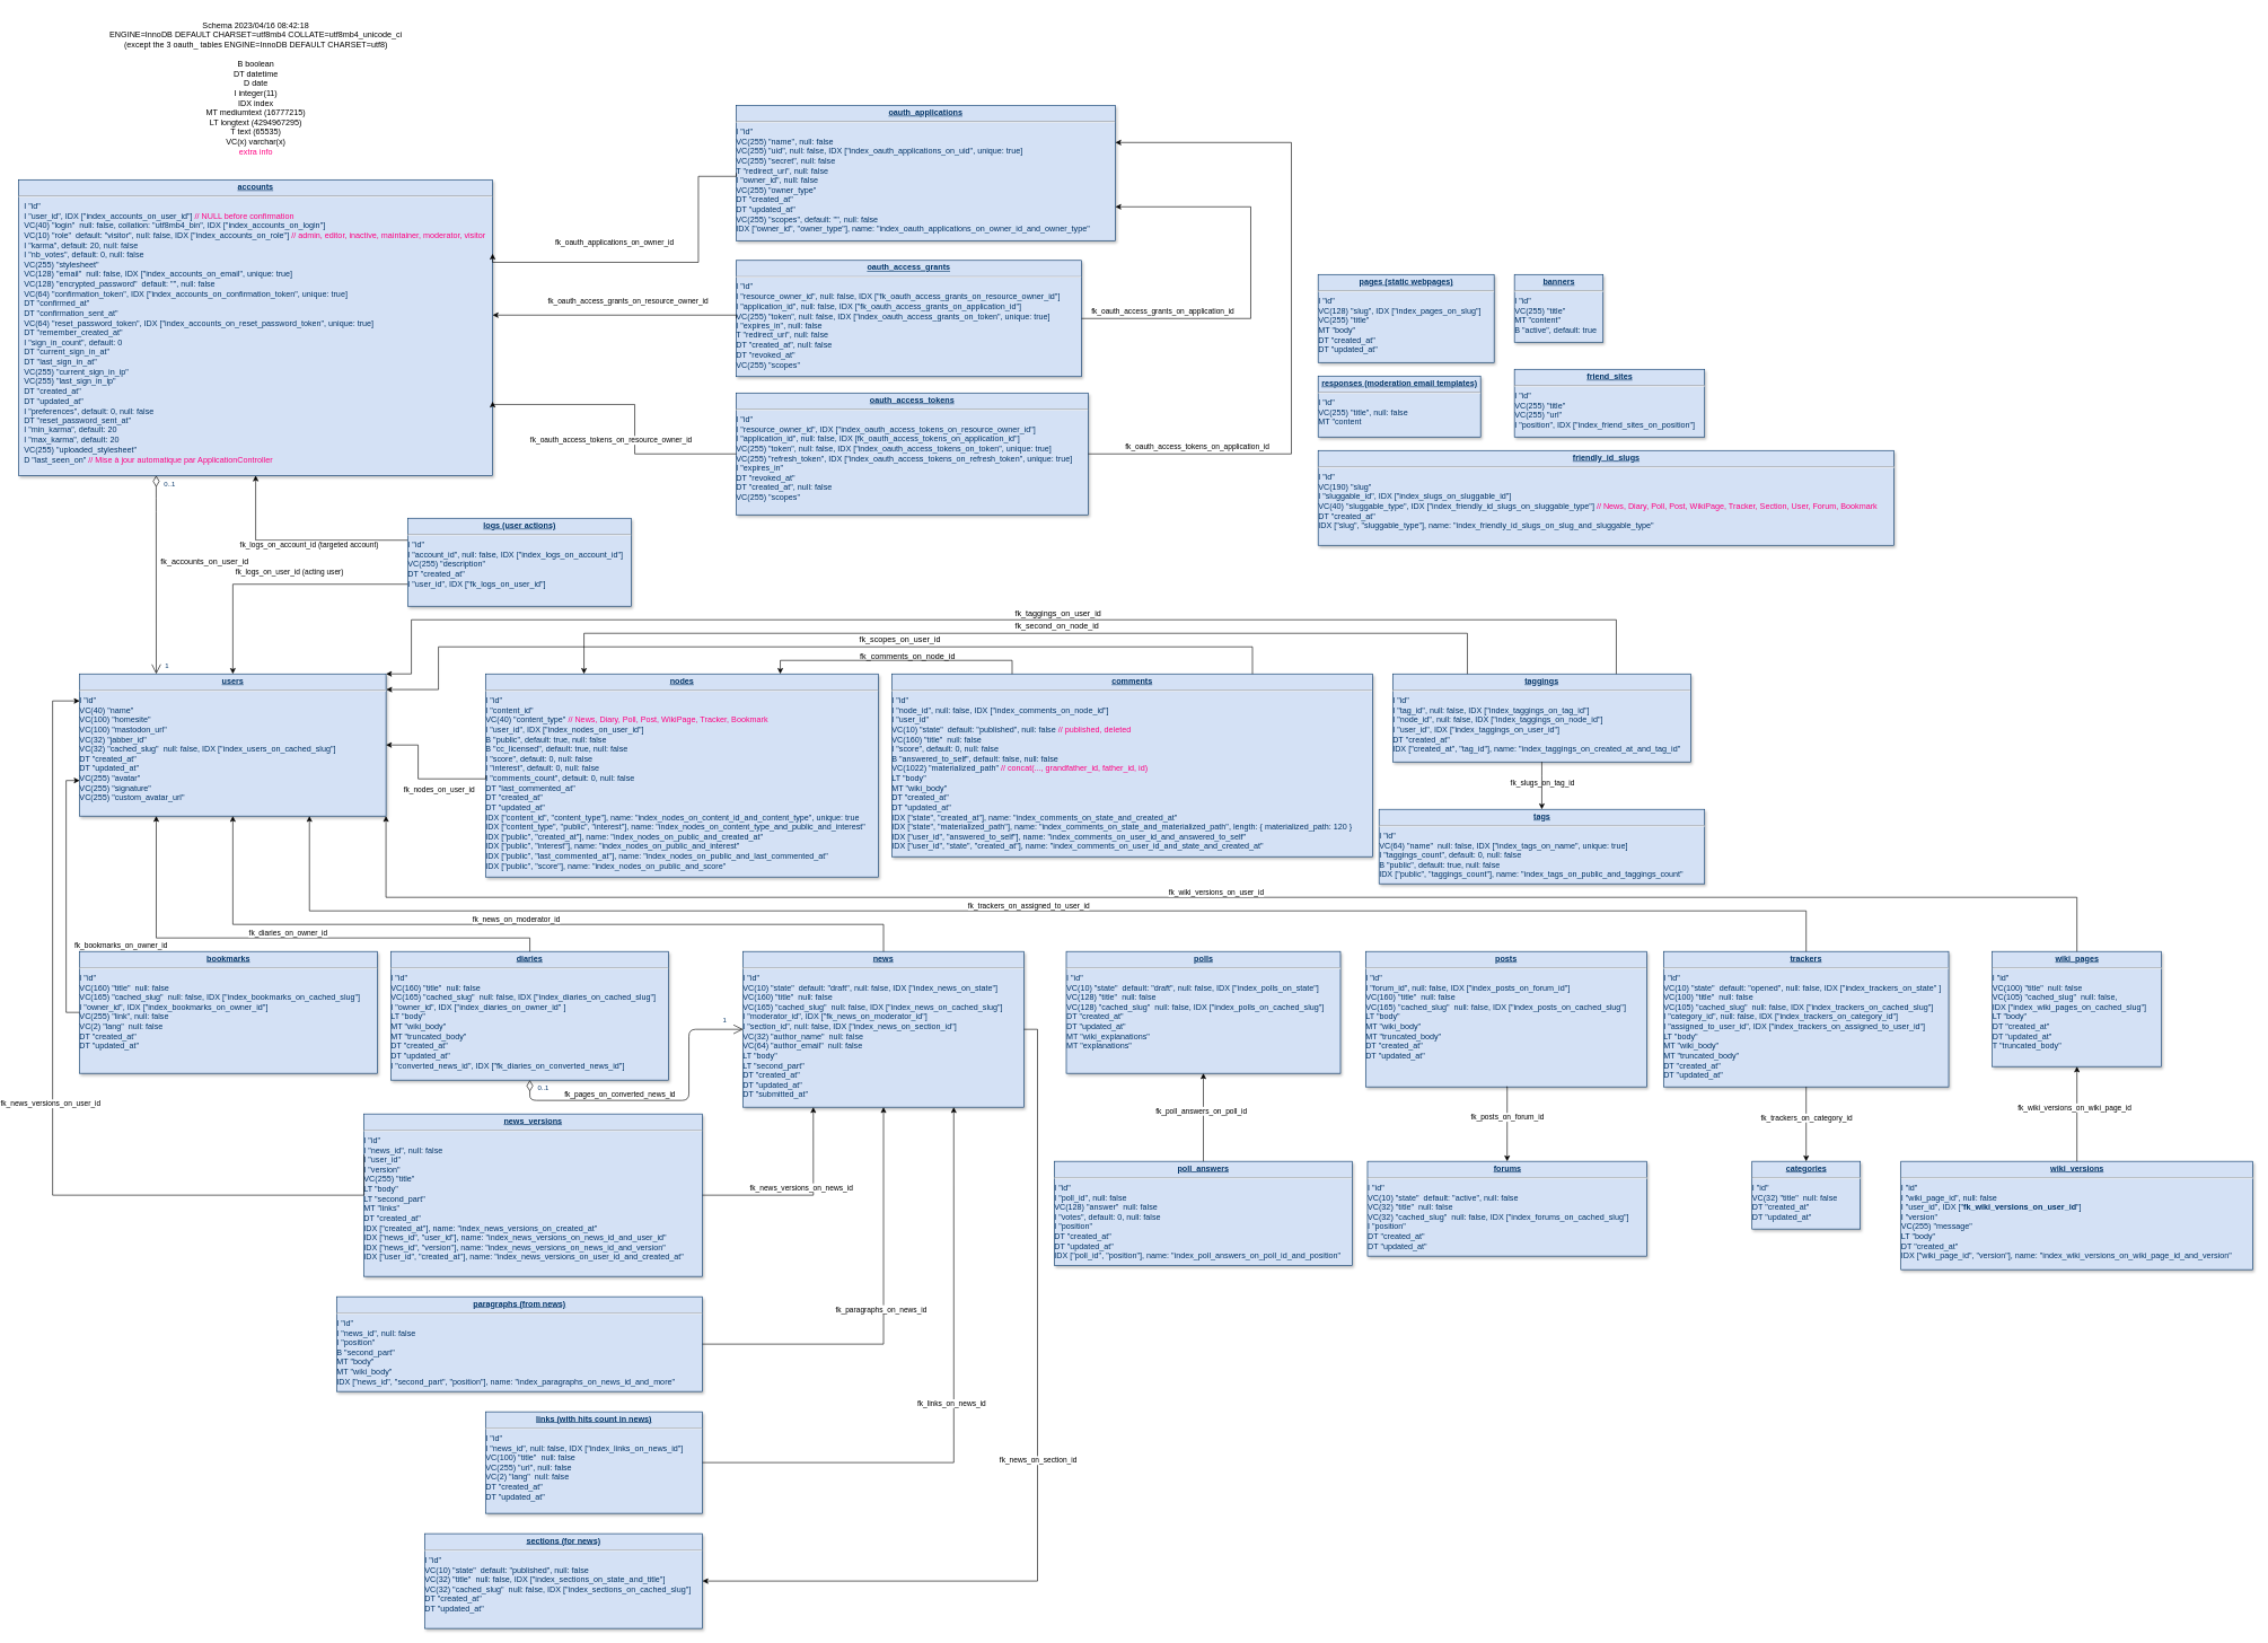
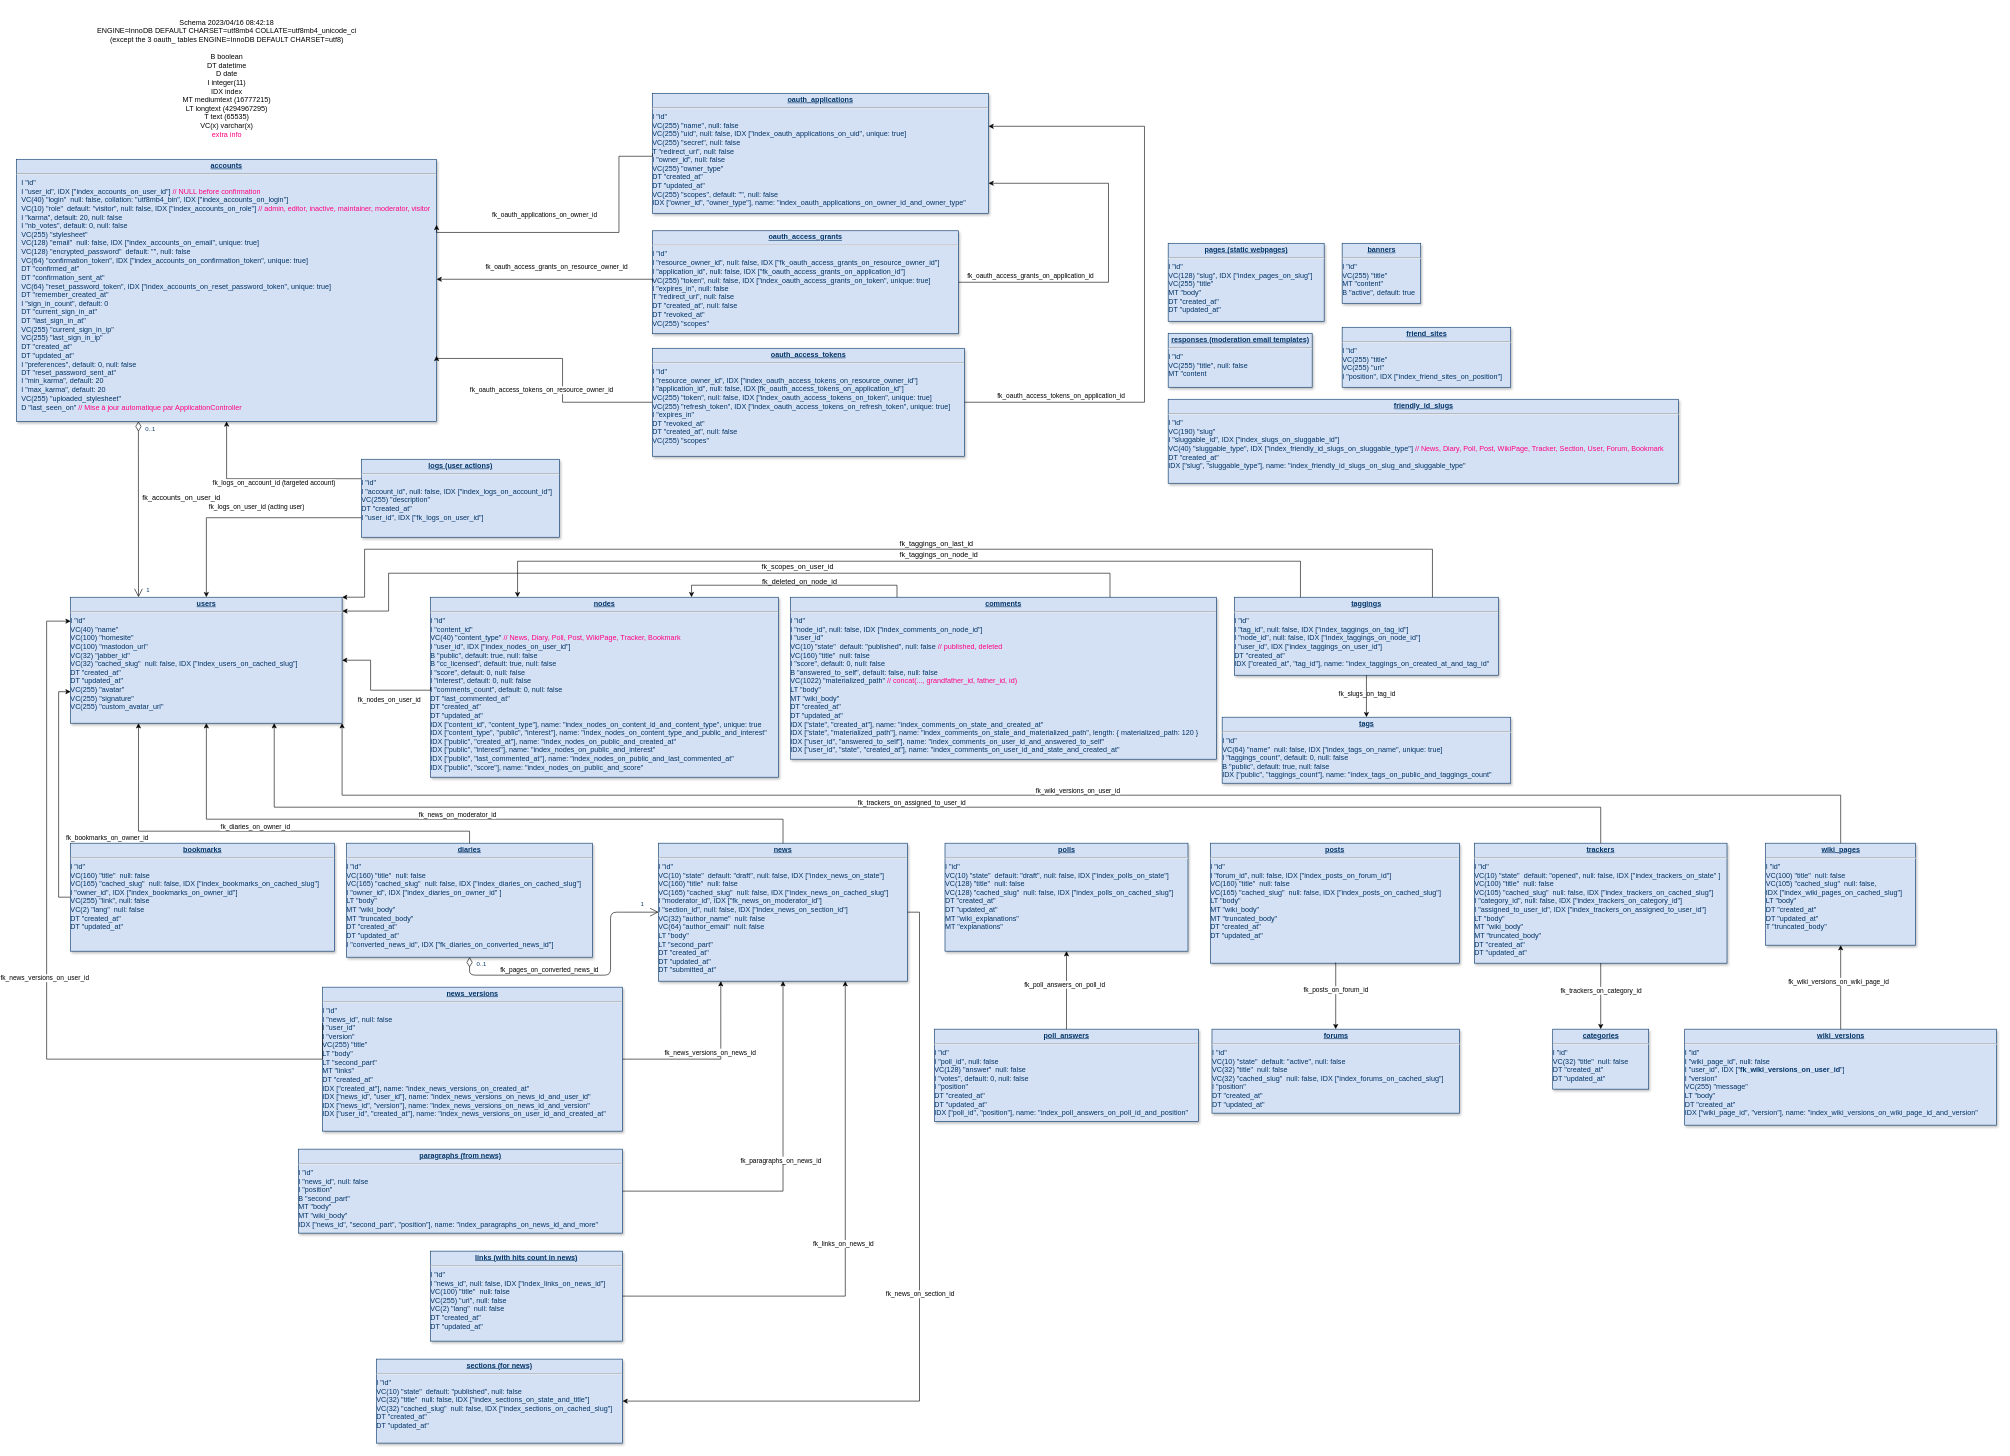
- <mxCell id="81" value="fk_taggings_on_user_id" style="text;whiteSpace=wrap;html=1;" parent="1" vertex="1"><mxGeometry x="1490" y="892" width="150" height="30" as="geometry" /></mxCell>
+ <mxCell id="81" value="fk_taggings_on_last_id" style="text;whiteSpace=wrap;html=1;" parent="1" vertex="1"><mxGeometry x="1490" y="892" width="150" height="30" as="geometry" /></mxCell>
- <mxCell id="83" value="fk_second_on_node_id" style="text;whiteSpace=wrap;html=1;" parent="1" vertex="1"><mxGeometry x="1490" y="911" width="150" height="30" as="geometry" /></mxCell>
+ <mxCell id="83" value="fk_taggings_on_node_id" style="text;whiteSpace=wrap;html=1;" parent="1" vertex="1"><mxGeometry x="1490" y="911" width="150" height="30" as="geometry" /></mxCell>
- <mxCell id="84" value="fk_comments_on_node_id" style="text;whiteSpace=wrap;html=1;" parent="1" vertex="1"><mxGeometry x="1261" y="955" width="150" height="30" as="geometry" /></mxCell>
+ <mxCell id="84" value="fk_deleted_on_node_id" style="text;whiteSpace=wrap;html=1;" parent="1" vertex="1"><mxGeometry x="1261" y="955" width="150" height="30" as="geometry" /></mxCell>
